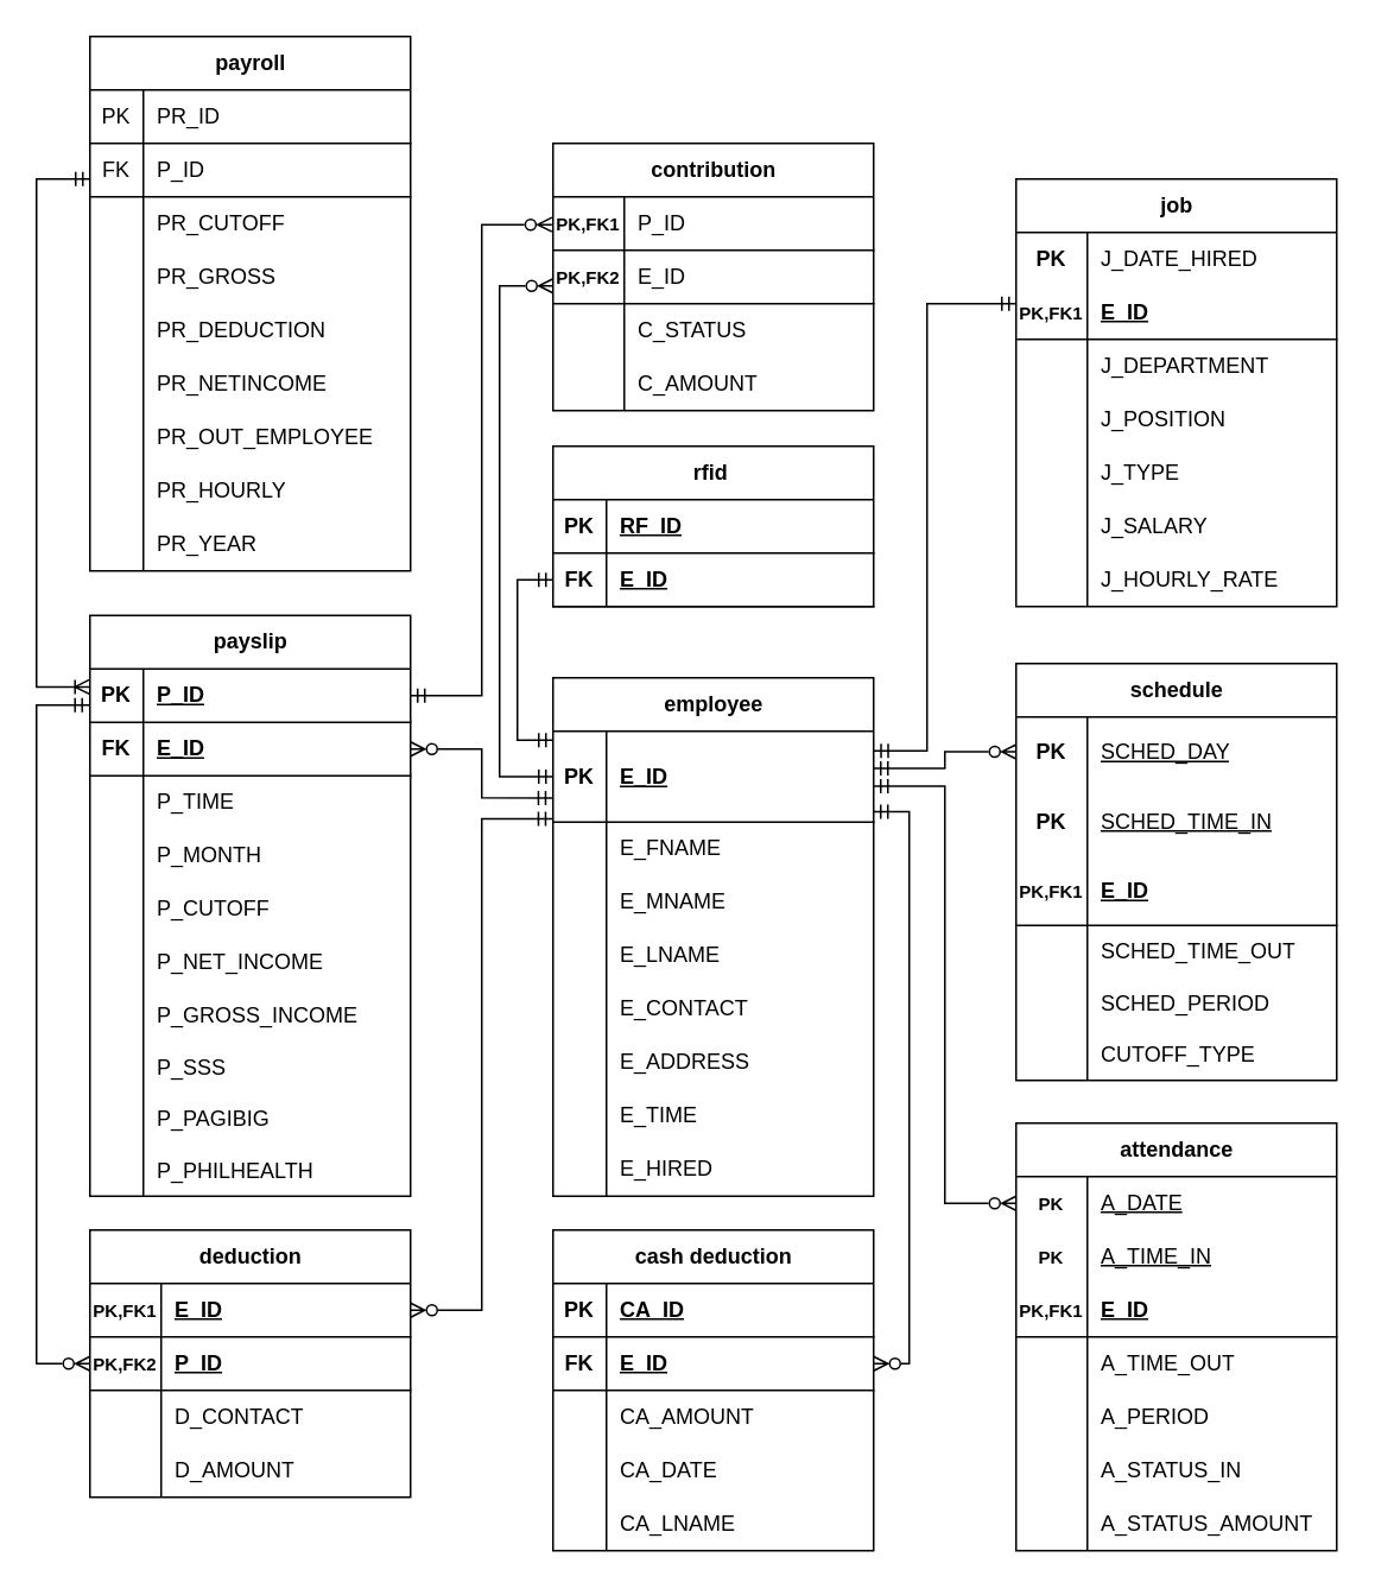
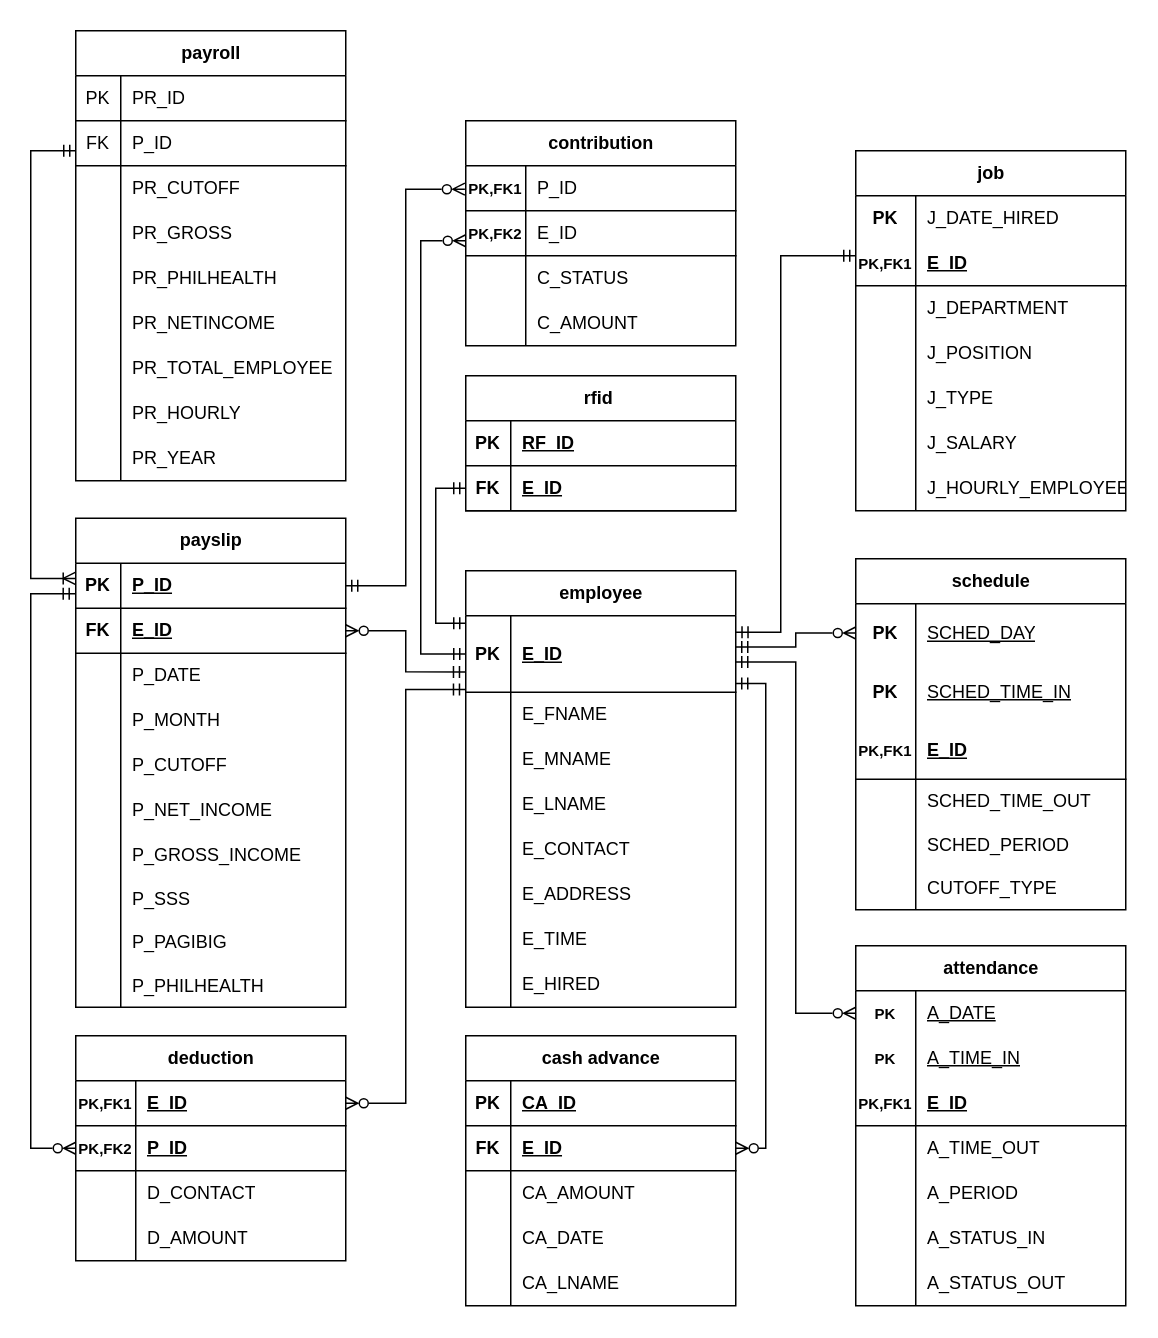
- <mxCell id="186" value="PR_DEDUCTION" style="shape=partialRectangle;connectable=0;fillColor=none;top=0;left=0;bottom=0;right=0;align=left;spacingLeft=6;overflow=hidden;whiteSpace=wrap;html=1;" parent="184" vertex="1"><mxGeometry x="30" width="150" height="30" as="geometry"><mxRectangle width="150" height="30" as="alternateBounds" /></mxGeometry></mxCell>
+ <mxCell id="186" value="PR_PHILHEALTH" style="shape=partialRectangle;connectable=0;fillColor=none;top=0;left=0;bottom=0;right=0;align=left;spacingLeft=6;overflow=hidden;whiteSpace=wrap;html=1;" parent="184" vertex="1"><mxGeometry x="30" width="150" height="30" as="geometry"><mxRectangle width="150" height="30" as="alternateBounds" /></mxGeometry></mxCell>
- <mxCell id="192" value="PR_OUT_EMPLOYEE" style="shape=partialRectangle;connectable=0;fillColor=none;top=0;left=0;bottom=0;right=0;align=left;spacingLeft=6;overflow=hidden;whiteSpace=wrap;html=1;" parent="190" vertex="1"><mxGeometry x="30" width="150" height="30" as="geometry"><mxRectangle width="150" height="30" as="alternateBounds" /></mxGeometry></mxCell>
+ <mxCell id="192" value="PR_TOTAL_EMPLOYEE" style="shape=partialRectangle;connectable=0;fillColor=none;top=0;left=0;bottom=0;right=0;align=left;spacingLeft=6;overflow=hidden;whiteSpace=wrap;html=1;" parent="190" vertex="1"><mxGeometry x="30" width="150" height="30" as="geometry"><mxRectangle width="150" height="30" as="alternateBounds" /></mxGeometry></mxCell>
- <mxCell id="105" value="J_HOURLY_RATE" style="shape=partialRectangle;connectable=0;fillColor=none;top=0;left=0;bottom=0;right=0;align=left;spacingLeft=6;overflow=hidden;whiteSpace=wrap;html=1;" parent="103" vertex="1"><mxGeometry x="40" width="140" height="30" as="geometry"><mxRectangle width="140" height="30" as="alternateBounds" /></mxGeometry></mxCell>
+ <mxCell id="105" value="J_HOURLY_EMPLOYEE" style="shape=partialRectangle;connectable=0;fillColor=none;top=0;left=0;bottom=0;right=0;align=left;spacingLeft=6;overflow=hidden;whiteSpace=wrap;html=1;" parent="103" vertex="1"><mxGeometry x="40" width="140" height="30" as="geometry"><mxRectangle width="140" height="30" as="alternateBounds" /></mxGeometry></mxCell>
- <mxCell id="122" value="P_TIME" style="shape=partialRectangle;connectable=0;fillColor=none;top=0;left=0;bottom=0;right=0;align=left;spacingLeft=6;overflow=hidden;whiteSpace=wrap;html=1;" parent="120" vertex="1"><mxGeometry x="30" width="150" height="30" as="geometry"><mxRectangle width="150" height="30" as="alternateBounds" /></mxGeometry></mxCell>
+ <mxCell id="122" value="P_DATE" style="shape=partialRectangle;connectable=0;fillColor=none;top=0;left=0;bottom=0;right=0;align=left;spacingLeft=6;overflow=hidden;whiteSpace=wrap;html=1;" parent="120" vertex="1"><mxGeometry x="30" width="150" height="30" as="geometry"><mxRectangle width="150" height="30" as="alternateBounds" /></mxGeometry></mxCell>
- <mxCell id="46" value="cash deduction" style="shape=table;startSize=30;container=1;collapsible=1;childLayout=tableLayout;fixedRows=1;rowLines=0;fontStyle=1;align=center;resizeLast=1;html=1;" parent="1" vertex="1"><mxGeometry x="310" y="690" width="180" height="180" as="geometry"><mxRectangle x="1186" y="640" width="110" height="30" as="alternateBounds" /></mxGeometry></mxCell>
+ <mxCell id="46" value="cash advance" style="shape=table;startSize=30;container=1;collapsible=1;childLayout=tableLayout;fixedRows=1;rowLines=0;fontStyle=1;align=center;resizeLast=1;html=1;" parent="1" vertex="1"><mxGeometry x="310" y="690" width="180" height="180" as="geometry"><mxRectangle x="1186" y="640" width="110" height="30" as="alternateBounds" /></mxGeometry></mxCell>
- <mxCell id="83" value="A_STATUS_AMOUNT" style="shape=partialRectangle;connectable=0;fillColor=none;top=0;left=0;bottom=0;right=0;align=left;spacingLeft=6;overflow=hidden;whiteSpace=wrap;html=1;" parent="81" vertex="1"><mxGeometry x="40" width="140" height="30" as="geometry"><mxRectangle width="140" height="30" as="alternateBounds" /></mxGeometry></mxCell>
+ <mxCell id="83" value="A_STATUS_OUT" style="shape=partialRectangle;connectable=0;fillColor=none;top=0;left=0;bottom=0;right=0;align=left;spacingLeft=6;overflow=hidden;whiteSpace=wrap;html=1;" parent="81" vertex="1"><mxGeometry x="40" width="140" height="30" as="geometry"><mxRectangle width="140" height="30" as="alternateBounds" /></mxGeometry></mxCell>
